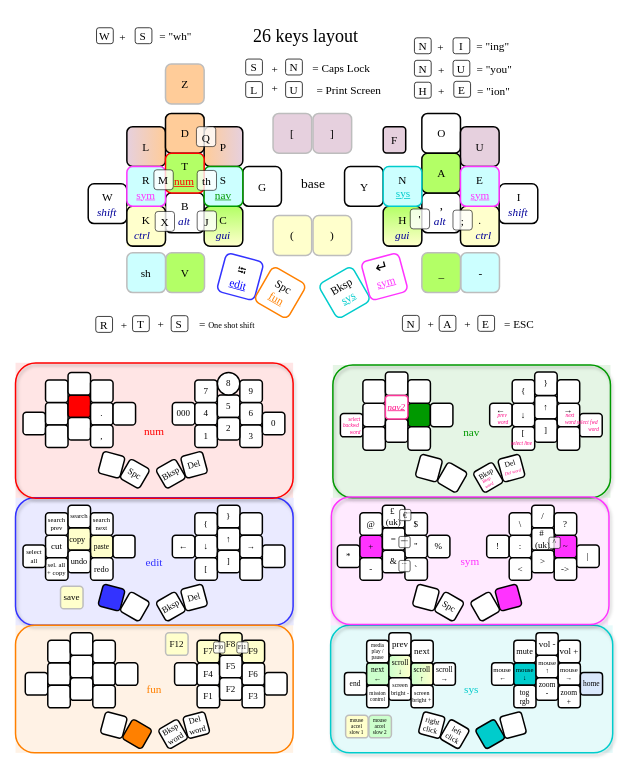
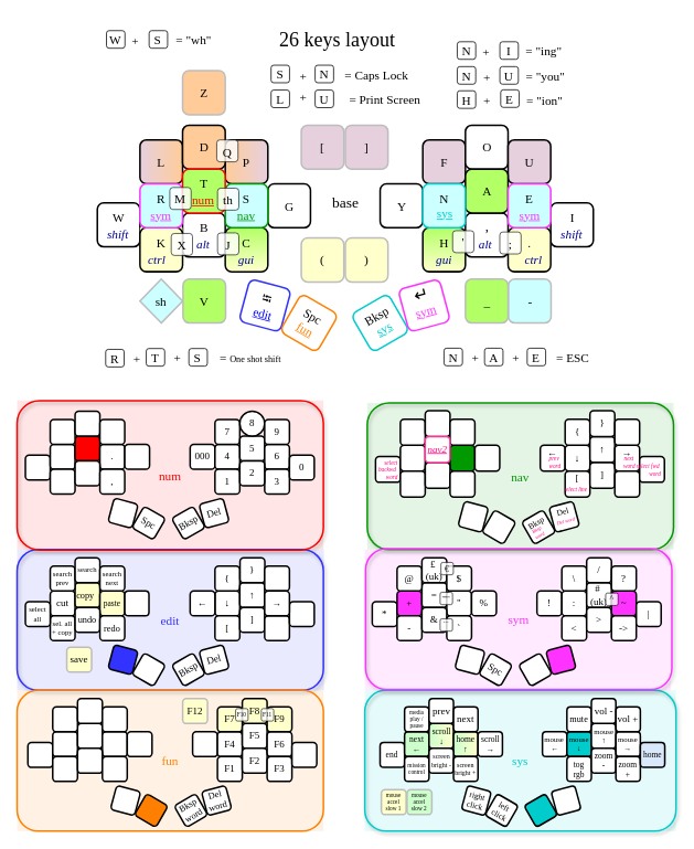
- <mxCell id="89" value="F" style="whiteSpace=wrap;glass=0;rounded=1;shadow=0;textShadow=0;strokeWidth=2;perimeterSpacing=2;flipV=1;flipH=1;fillColor=#E6D0DE;fontFamily=Comic Sans MS;fontStyle=0;fontSize=15;" parent="71" vertex="1"><mxGeometry x="412.066" y="104.363" width="30" height="35" as="geometry" /></mxCell>
+ <mxCell id="89" value="F" style="whiteSpace=wrap;glass=0;rounded=1;shadow=0;textShadow=0;strokeWidth=2;perimeterSpacing=2;flipV=1;flipH=1;fillColor=#E6D0DE;fontFamily=Comic Sans MS;fontStyle=0;fontSize=15;" parent="71" vertex="1"><mxGeometry x="412.066" y="104.363" width="51.508" height="53.066" as="geometry" /></mxCell>
- <mxCell id="127" value="sh" style="whiteSpace=wrap;glass=0;rounded=1;shadow=0;textShadow=0;strokeWidth=2;perimeterSpacing=2;flipV=1;flipH=1;fillColor=#CCFFFF;strokeColor=#BDBDBD;fontFamily=Comic Sans MS;fontStyle=0;fontSize=15;" parent="71" vertex="1"><mxGeometry x="70.395" y="272.406" width="51.508" height="53.066" as="geometry" /></mxCell>
+ <mxCell id="127" value="sh" style="rhombus;whiteSpace=wrap;glass=0;shadow=0;textShadow=0;strokeWidth=2;perimeterSpacing=2;flipV=1;flipH=1;fillColor=#CCFFFF;strokeColor=#BDBDBD;fontFamily=Comic Sans MS;fontStyle=0;fontSize=15;" parent="71" vertex="1"><mxGeometry x="70.395" y="272.406" width="51.508" height="53.066" as="geometry" /></mxCell>
- <mxCell id="46" value="scroll&#10;↑" style="whiteSpace=wrap;glass=0;rounded=1;shadow=0;textShadow=0;fontSize=10;strokeWidth=2;perimeterSpacing=2;flipV=1;flipH=1;fontFamily=Comic Sans MS;fontStyle=0;align=center;fillColor=#FFFFCC;labelBackgroundColor=none;gradientColor=#CCFFCC;gradientDirection=east;" parent="41" vertex="1"><mxGeometry x="107.182" y="50" width="29.567" height="30" as="geometry" /></mxCell>
+ <mxCell id="46" value="home&#10;↑" style="whiteSpace=wrap;glass=0;rounded=1;shadow=0;textShadow=0;fontSize=10;strokeWidth=2;perimeterSpacing=2;flipV=1;flipH=1;fontFamily=Comic Sans MS;fontStyle=0;align=center;fillColor=#FFFFCC;labelBackgroundColor=none;gradientColor=#CCFFCC;gradientDirection=east;" parent="41" vertex="1"><mxGeometry x="107.182" y="50" width="29.567" height="30" as="geometry" /></mxCell>
